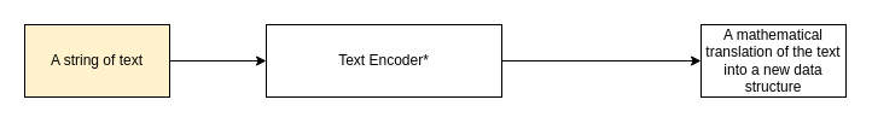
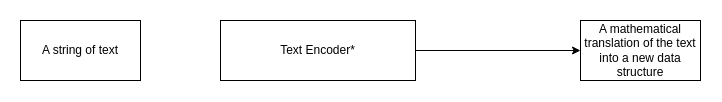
- <mxCell id="4" value="A string of text" style="rounded=0;whiteSpace=wrap;html=1;fillColor=#fff2cc;" parent="1" vertex="1"><mxGeometry x="20" y="20" width="120" height="60" as="geometry" /></mxCell>
+ <mxCell id="4" value="A string of text" style="rounded=0;whiteSpace=wrap;html=1;" parent="1" vertex="1"><mxGeometry x="20" y="20" width="120" height="60" as="geometry" /></mxCell>
- <mxCell id="3" value="" style="endArrow=classic;html=1;rounded=0;entryX=0;entryY=0.5;entryDx=0;entryDy=0;exitX=1;exitY=0.5;exitDx=0;exitDy=0;" parent="1" source="4" target="2" edge="1"><mxGeometry width="50" height="50" relative="1" as="geometry"><mxPoint x="140" y="50" as="sourcePoint" /><mxPoint x="270" y="60" as="targetPoint" /></mxGeometry></mxCell>
